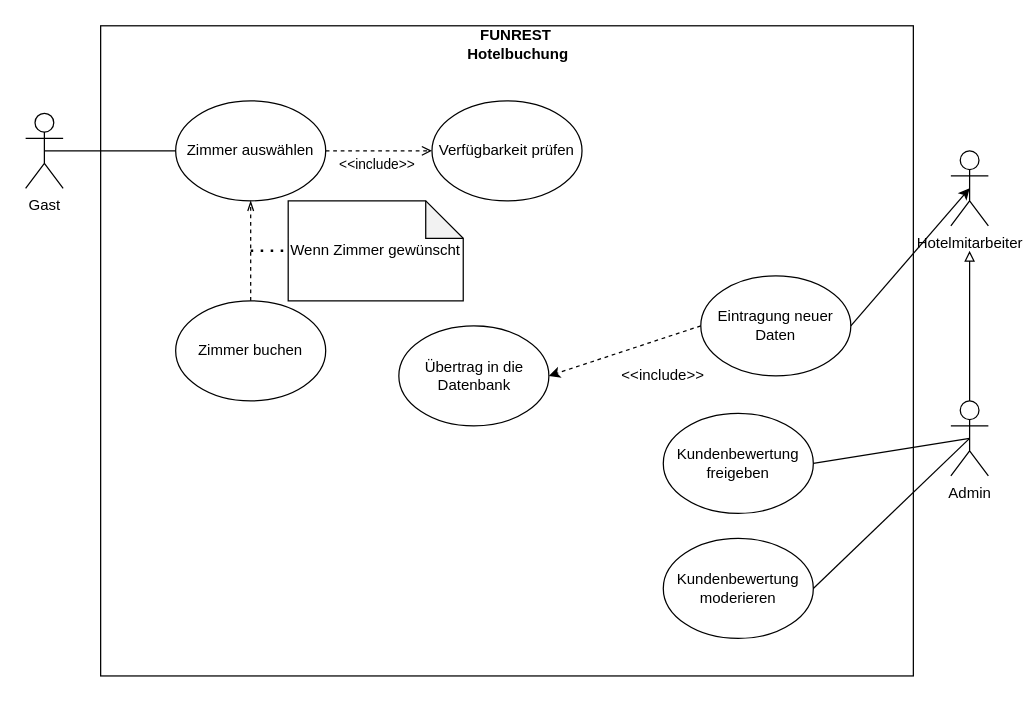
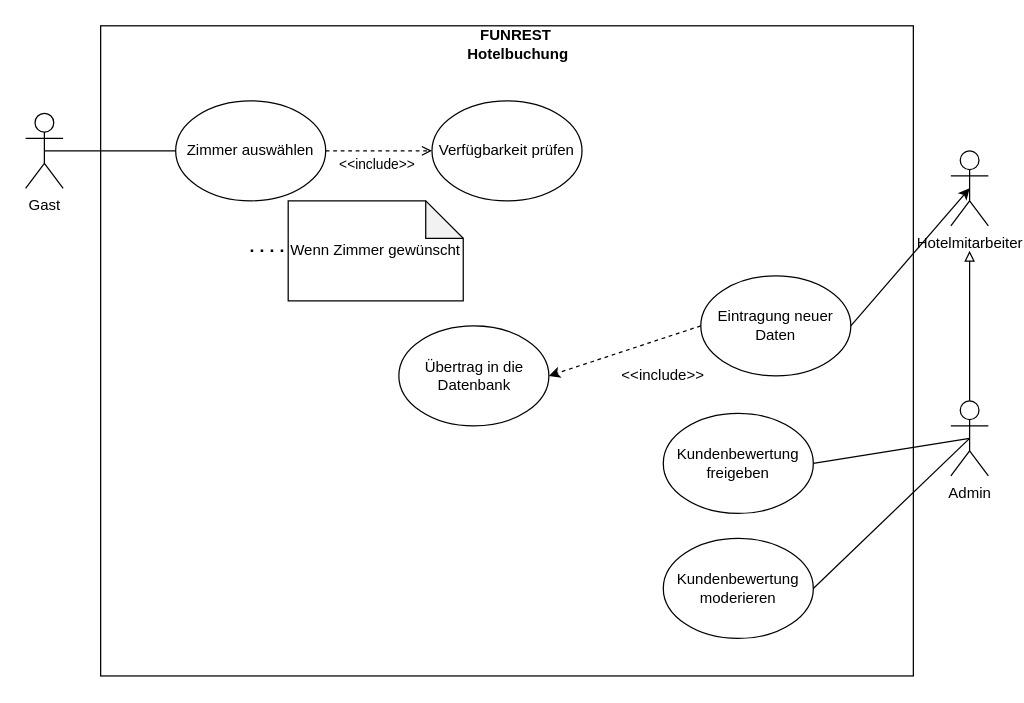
- <mxCell id="12" value="" style="endArrow=openThin;html=1;rounded=0;entryX=0.5;entryY=1;entryDx=0;entryDy=0;exitX=0.5;exitY=0;exitDx=0;exitDy=0;endFill=0;dashed=1;" edge="1" parent="1" source="11" target="6"><mxGeometry width="50" height="50" relative="1" as="geometry"><mxPoint x="390" y="290" as="sourcePoint" /><mxPoint x="440" y="240" as="targetPoint" /></mxGeometry></mxCell>
- <mxCell id="11" value="Zimmer buchen" style="ellipse;whiteSpace=wrap;html=1;" vertex="1" parent="1"><mxGeometry x="140" y="240" width="120" height="80" as="geometry" /></mxCell>
